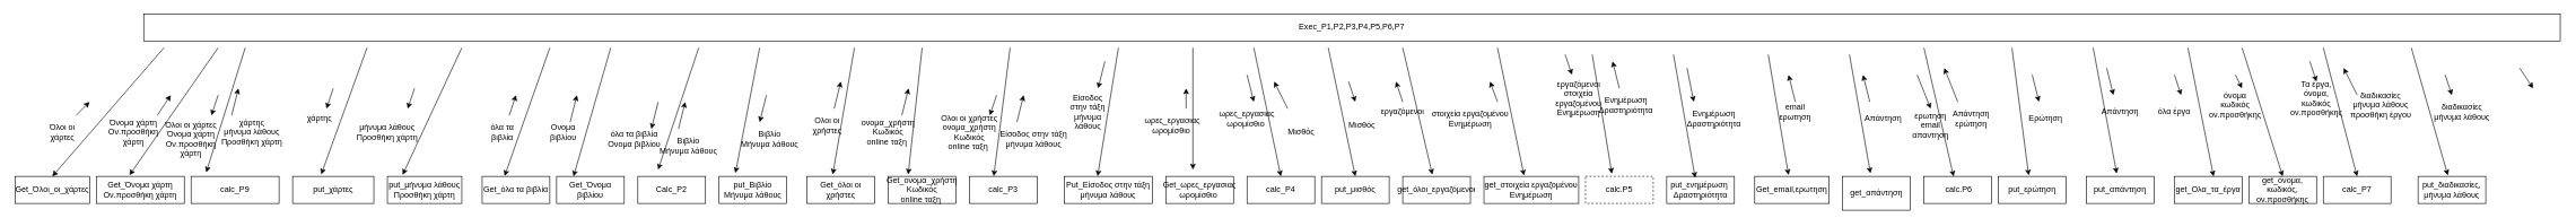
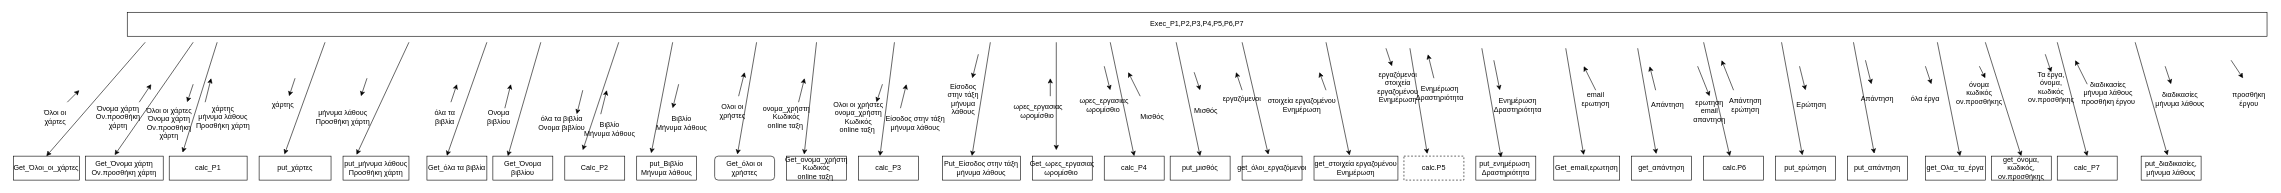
- <mxCell id="96" value="email&lt;br&gt;ερωτηση" style="text;html=1;strokeColor=none;fillColor=none;align=center;verticalAlign=middle;whiteSpace=wrap;rounded=0;" vertex="1" parent="1"><mxGeometry x="2620" y="150" width="60" height="30" as="geometry" /></mxCell>
+ <mxCell id="96" value="email&lt;br&gt;ερωτηση" style="text;html=1;strokeColor=none;fillColor=none;align=center;verticalAlign=middle;whiteSpace=wrap;rounded=0;" vertex="1" parent="1"><mxGeometry x="2630" y="150" width="60" height="30" as="geometry" /></mxCell>
+ <mxCell id="133" value="προσθήκη έργου" style="text;html=1;strokeColor=none;fillColor=none;align=center;verticalAlign=middle;whiteSpace=wrap;rounded=0;" vertex="1" parent="1"><mxGeometry x="3720" y="150" width="60" height="30" as="geometry" /></mxCell>
- <mxCell id="11" value="calc_Ρ9" style="whiteSpace=wrap;html=1;align=center;" vertex="1" parent="1"><mxGeometry x="280" y="260" width="130" height="40" as="geometry" /></mxCell>
+ <mxCell id="11" value="calc_Ρ1" style="whiteSpace=wrap;html=1;align=center;" vertex="1" parent="1"><mxGeometry x="280" y="260" width="130" height="40" as="geometry" /></mxCell>
- <mxCell id="43" value="Get_όλοι οι χρήστες" style="whiteSpace=wrap;html=1;align=center;" vertex="1" parent="1"><mxGeometry x="1190" y="260" width="100" height="40" as="geometry" /></mxCell>
+ <mxCell id="43" value="Get_όλοι οι χρήστες" style="whiteSpace=wrap;html=1;align=center;rounded=1;" vertex="1" parent="1"><mxGeometry x="1190" y="260" width="100" height="40" as="geometry" /></mxCell>
- <mxCell id="107" value="put_ερώτηση" style="whiteSpace=wrap;html=1;align=center;" vertex="1" parent="1"><mxGeometry x="2950" y="260" width="100" height="40" as="geometry" /></mxCell>
+ <mxCell id="107" value="put_ερώτηση" style="whiteSpace=wrap;html=1;align=center;" vertex="1" parent="1"><mxGeometry x="2960" y="260" width="100" height="40" as="geometry" /></mxCell>
- <mxCell id="97" value="get_απάντηση" style="whiteSpace=wrap;html=1;align=center;" vertex="1" parent="1"><mxGeometry x="2720" y="260" width="100" height="50" as="geometry" /></mxCell>
+ <mxCell id="97" value="get_απάντηση" style="whiteSpace=wrap;html=1;align=center;" vertex="1" parent="1"><mxGeometry x="2720" y="260" width="100" height="40" as="geometry" /></mxCell>
